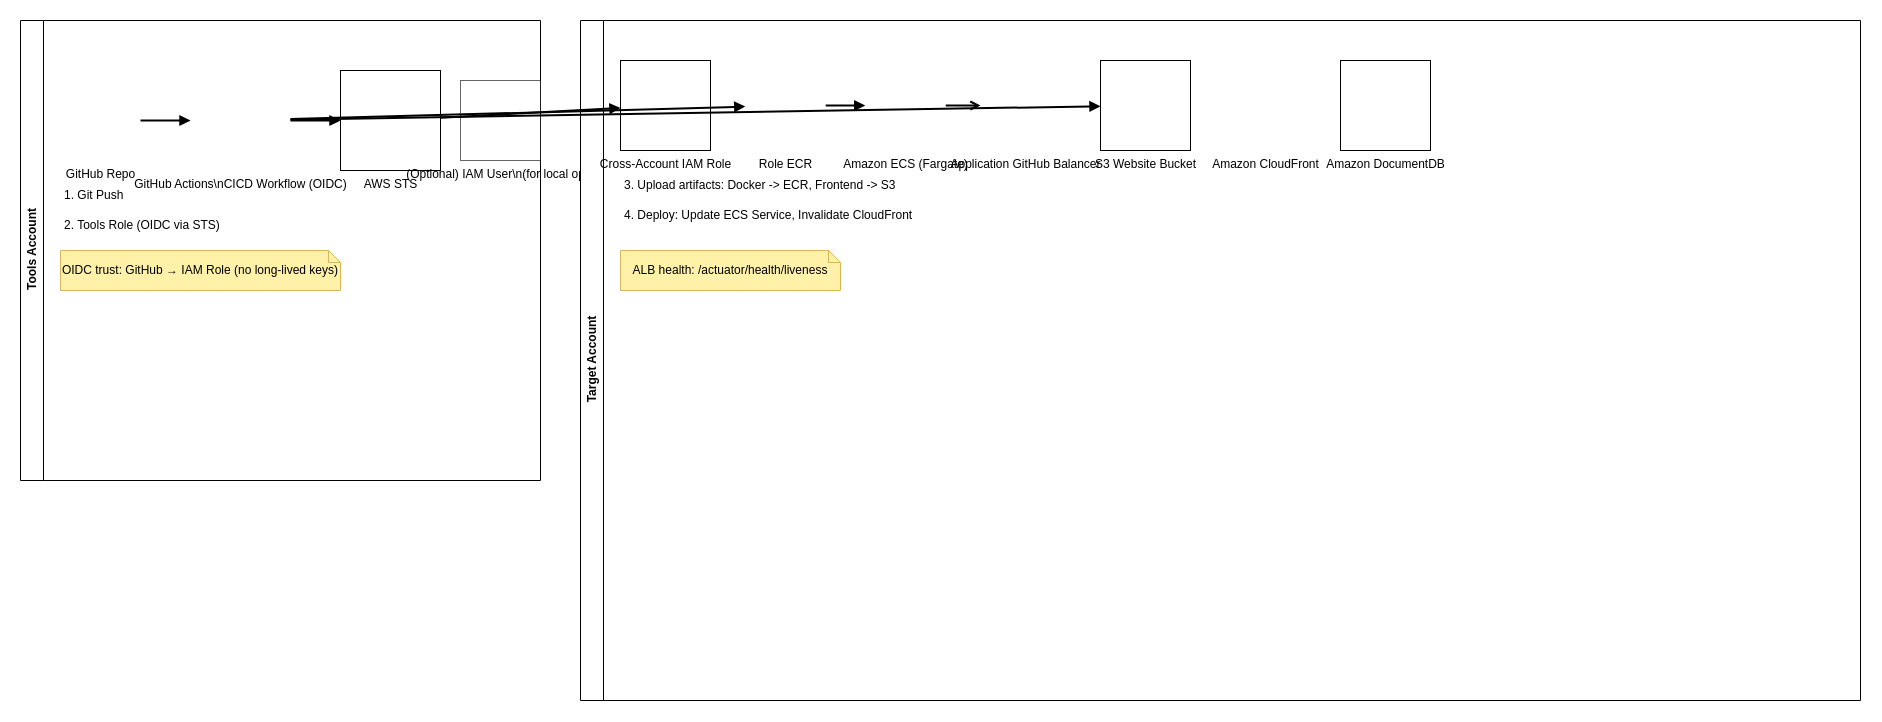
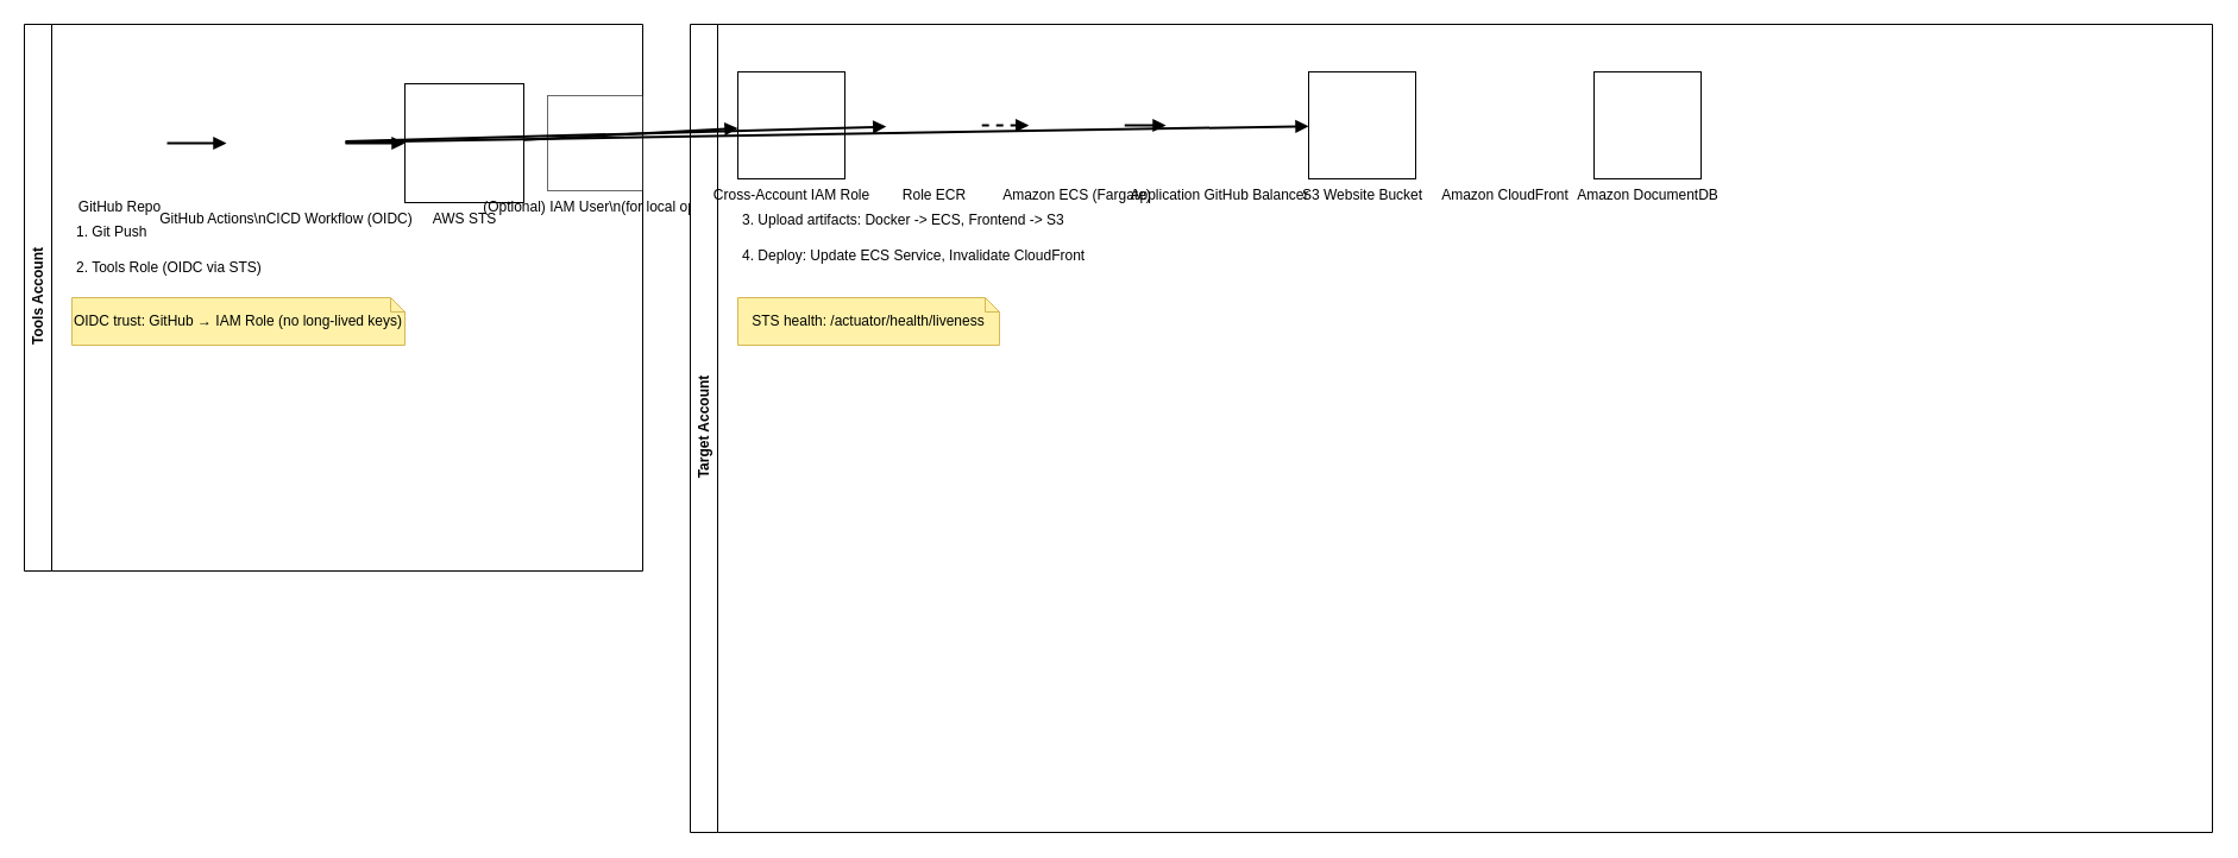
- <mxCell id="24" edge="1" parent="1" source="9" target="10" style="endArrow=block;html=1;strokeWidth=2;dashed=0;"><mxGeometry relative="1" as="geometry" /></mxCell>
+ <mxCell id="24" edge="1" parent="1" source="9" target="10" style="endArrow=block;html=1;strokeWidth=2;dashed=1;"><mxGeometry relative="1" as="geometry" /></mxCell>
- <mxCell id="25" edge="1" parent="1" source="10" target="11" style="endArrow=open;html=1;strokeWidth=2;"><mxGeometry relative="1" as="geometry" /></mxCell>
+ <mxCell id="25" edge="1" parent="1" source="10" target="11" style="endArrow=block;html=1;strokeWidth=2;"><mxGeometry relative="1" as="geometry" /></mxCell>
- <mxCell id="17" value="3. Upload artifacts: Docker -&gt; ECR, Frontend -&gt; S3" style="text;html=1;align=left;verticalAlign=middle;spacing=4;" vertex="1" parent="7"><mxGeometry x="40" y="150" width="480" height="30" as="geometry" /></mxCell>
+ <mxCell id="17" value="3. Upload artifacts: Docker -&gt; ECS, Frontend -&gt; S3" style="text;html=1;align=left;verticalAlign=middle;spacing=4;" vertex="1" parent="7"><mxGeometry x="40" y="150" width="480" height="30" as="geometry" /></mxCell>
- <mxCell id="26" value="ALB health: /actuator/health/liveness" style="shape=note;whiteSpace=wrap;html=1;size=12;fillColor=#fff2a8;strokeColor=#d6b656;" vertex="1" parent="7"><mxGeometry x="40" y="230" width="220" height="40" as="geometry" /></mxCell>
+ <mxCell id="26" value="STS health: /actuator/health/liveness" style="shape=note;whiteSpace=wrap;html=1;size=12;fillColor=#fff2a8;strokeColor=#d6b656;" vertex="1" parent="7"><mxGeometry x="40" y="230" width="220" height="40" as="geometry" /></mxCell>
